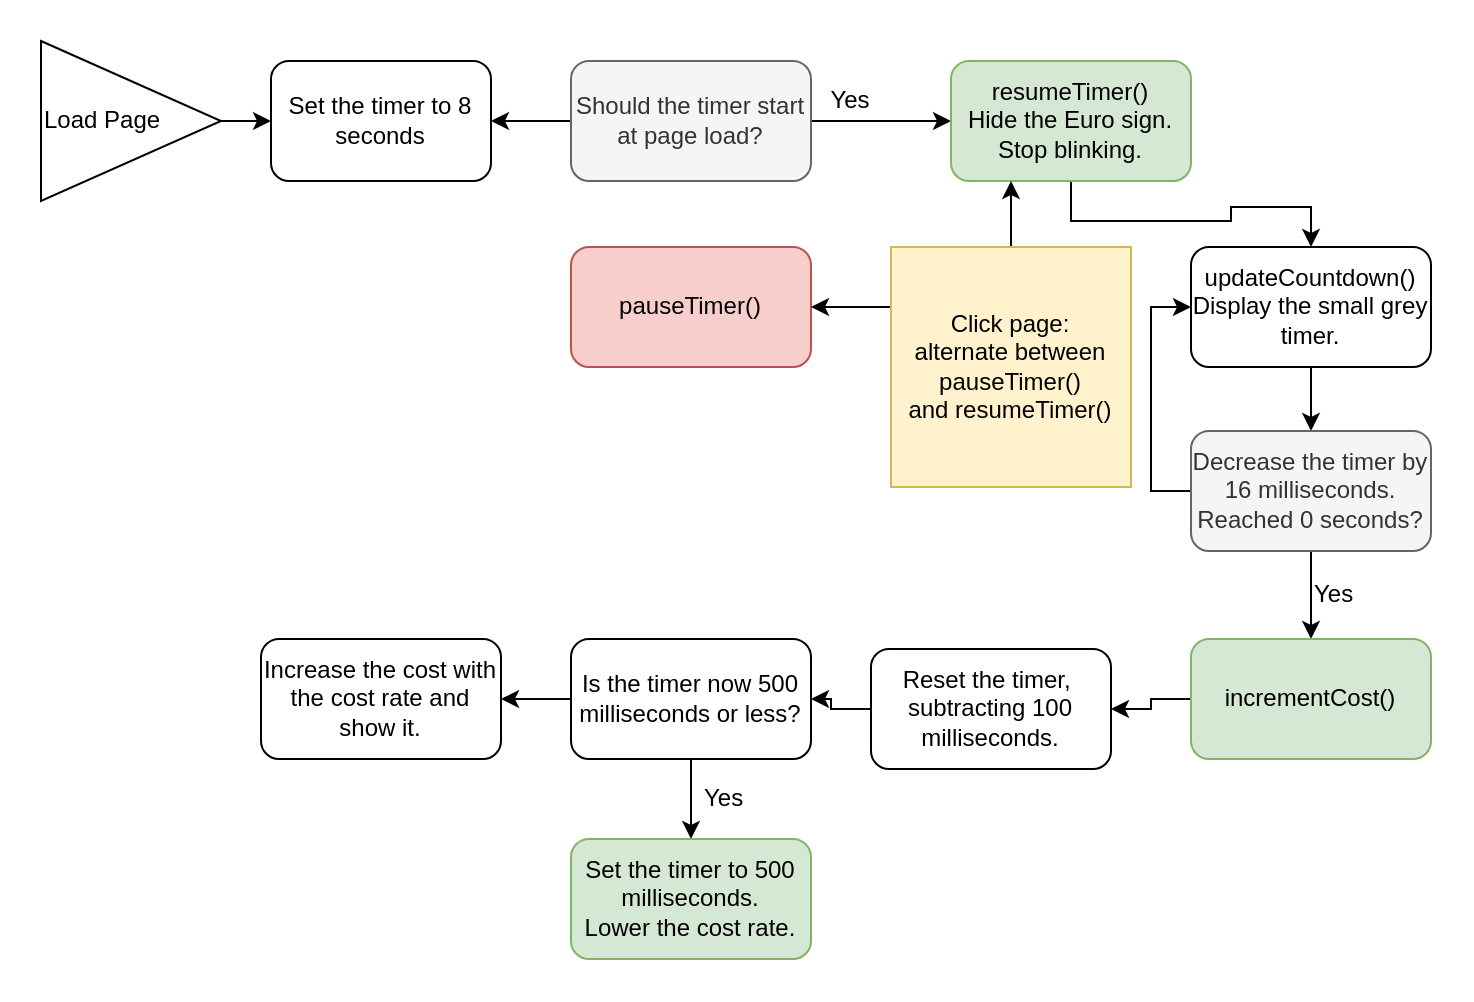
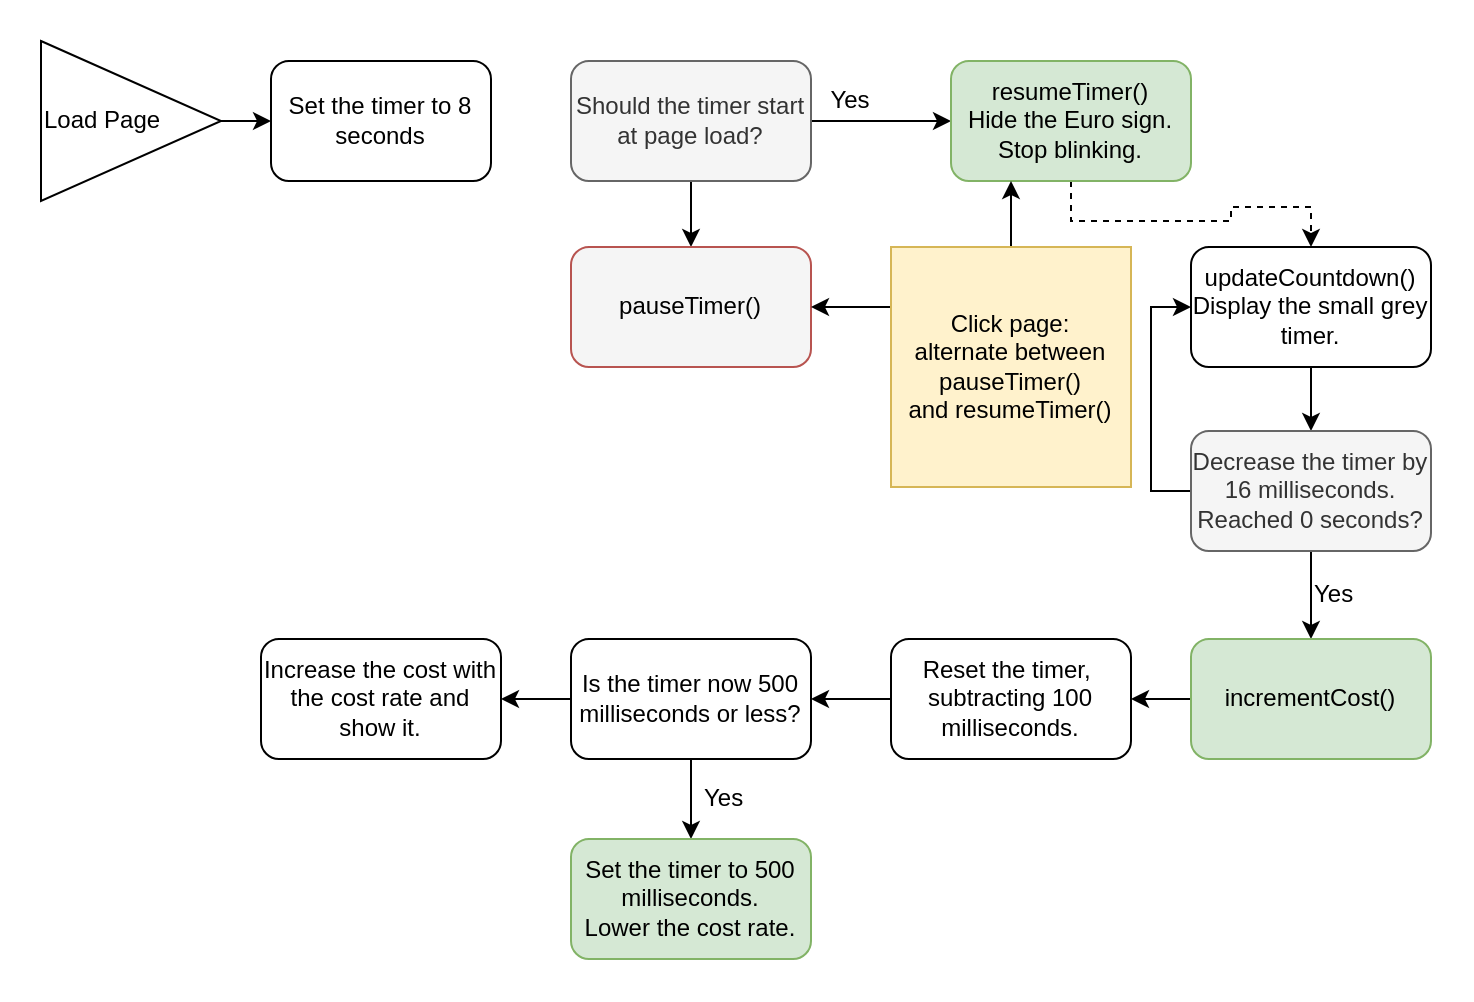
- <mxCell id="4" value="" style="edgeStyle=orthogonalEdgeStyle;rounded=0;orthogonalLoop=1;jettySize=auto;html=1;" edge="1" parent="1" source="6" target="26"><mxGeometry relative="1" as="geometry" /></mxCell>
+ <mxCell id="4" value="" style="edgeStyle=orthogonalEdgeStyle;rounded=0;orthogonalLoop=1;jettySize=auto;html=1;" edge="1" parent="1" source="6" target="16"><mxGeometry relative="1" as="geometry" /></mxCell>
- <mxCell id="7" style="edgeStyle=orthogonalEdgeStyle;rounded=0;orthogonalLoop=1;jettySize=auto;html=1;" edge="1" parent="1" source="8" target="10"><mxGeometry relative="1" as="geometry" /></mxCell>
+ <mxCell id="7" style="edgeStyle=orthogonalEdgeStyle;rounded=0;orthogonalLoop=1;jettySize=auto;html=1;dashed=1;" edge="1" parent="1" source="8" target="10"><mxGeometry relative="1" as="geometry" /></mxCell>
- <mxCell id="16" value="pauseTimer()&lt;br&gt;" style="rounded=1;whiteSpace=wrap;html=1;fillColor=#f8cecc;strokeColor=#b85450;" vertex="1" parent="1"><mxGeometry x="285" y="123" width="120" height="60" as="geometry" /></mxCell>
+ <mxCell id="16" value="pauseTimer()&lt;br&gt;" style="rounded=1;whiteSpace=wrap;html=1;fillColor=#f5f5f5;strokeColor=#b85450;" vertex="1" parent="1"><mxGeometry x="285" y="123" width="120" height="60" as="geometry" /></mxCell>
- <mxCell id="20" value="Reset the timer,&amp;nbsp; subtracting 100 milliseconds." style="rounded=1;whiteSpace=wrap;html=1;" vertex="1" parent="1"><mxGeometry x="435" y="324" width="120" height="60" as="geometry" /></mxCell>
+ <mxCell id="20" value="Reset the timer,&amp;nbsp; subtracting 100 milliseconds." style="rounded=1;whiteSpace=wrap;html=1;" vertex="1" parent="1"><mxGeometry x="445" y="319" width="120" height="60" as="geometry" /></mxCell>
